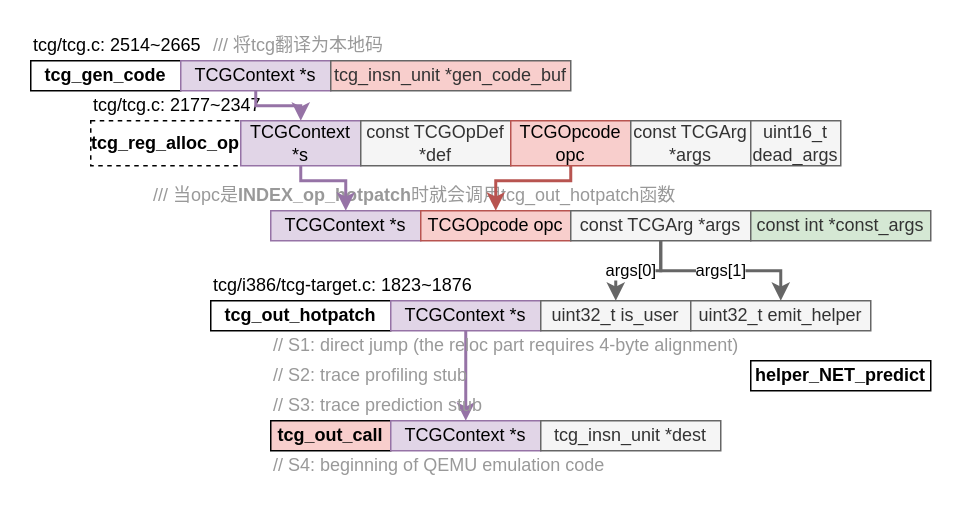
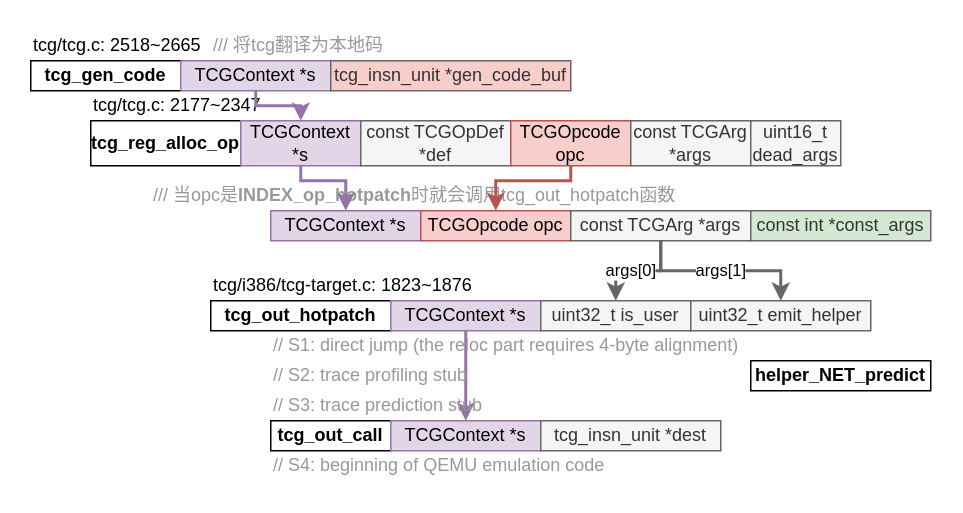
- <mxCell id="30" value="tcg/tcg.c: 2514~2665" style="text;html=1;align=left;verticalAlign=middle;resizable=0;points=[];;autosize=1;" parent="1" vertex="1"><mxGeometry x="20" y="20" width="130" height="20" as="geometry" /></mxCell>
+ <mxCell id="30" value="tcg/tcg.c: 2518~2665" style="text;html=1;align=left;verticalAlign=middle;resizable=0;points=[];;autosize=1;" parent="1" vertex="1"><mxGeometry x="20" y="20" width="130" height="20" as="geometry" /></mxCell>
- <mxCell id="23" value="&lt;b&gt;tcg_reg_alloc_op&lt;/b&gt;" style="rounded=0;whiteSpace=wrap;html=1;dashed=1;" parent="1" vertex="1"><mxGeometry x="60" y="80" width="100" height="30" as="geometry" /></mxCell>
+ <mxCell id="23" value="&lt;b&gt;tcg_reg_alloc_op&lt;/b&gt;" style="rounded=0;whiteSpace=wrap;html=1;" parent="1" vertex="1"><mxGeometry x="60" y="80" width="100" height="30" as="geometry" /></mxCell>
- <mxCell id="11" value="&lt;b&gt;tcg_out_call&lt;/b&gt;" style="rounded=0;whiteSpace=wrap;html=1;fillColor=#f8cecc;" parent="1" vertex="1"><mxGeometry x="180" y="280" width="80" height="20" as="geometry" /></mxCell>
+ <mxCell id="11" value="&lt;b&gt;tcg_out_call&lt;/b&gt;" style="rounded=0;whiteSpace=wrap;html=1;" parent="1" vertex="1"><mxGeometry x="180" y="280" width="80" height="20" as="geometry" /></mxCell>
